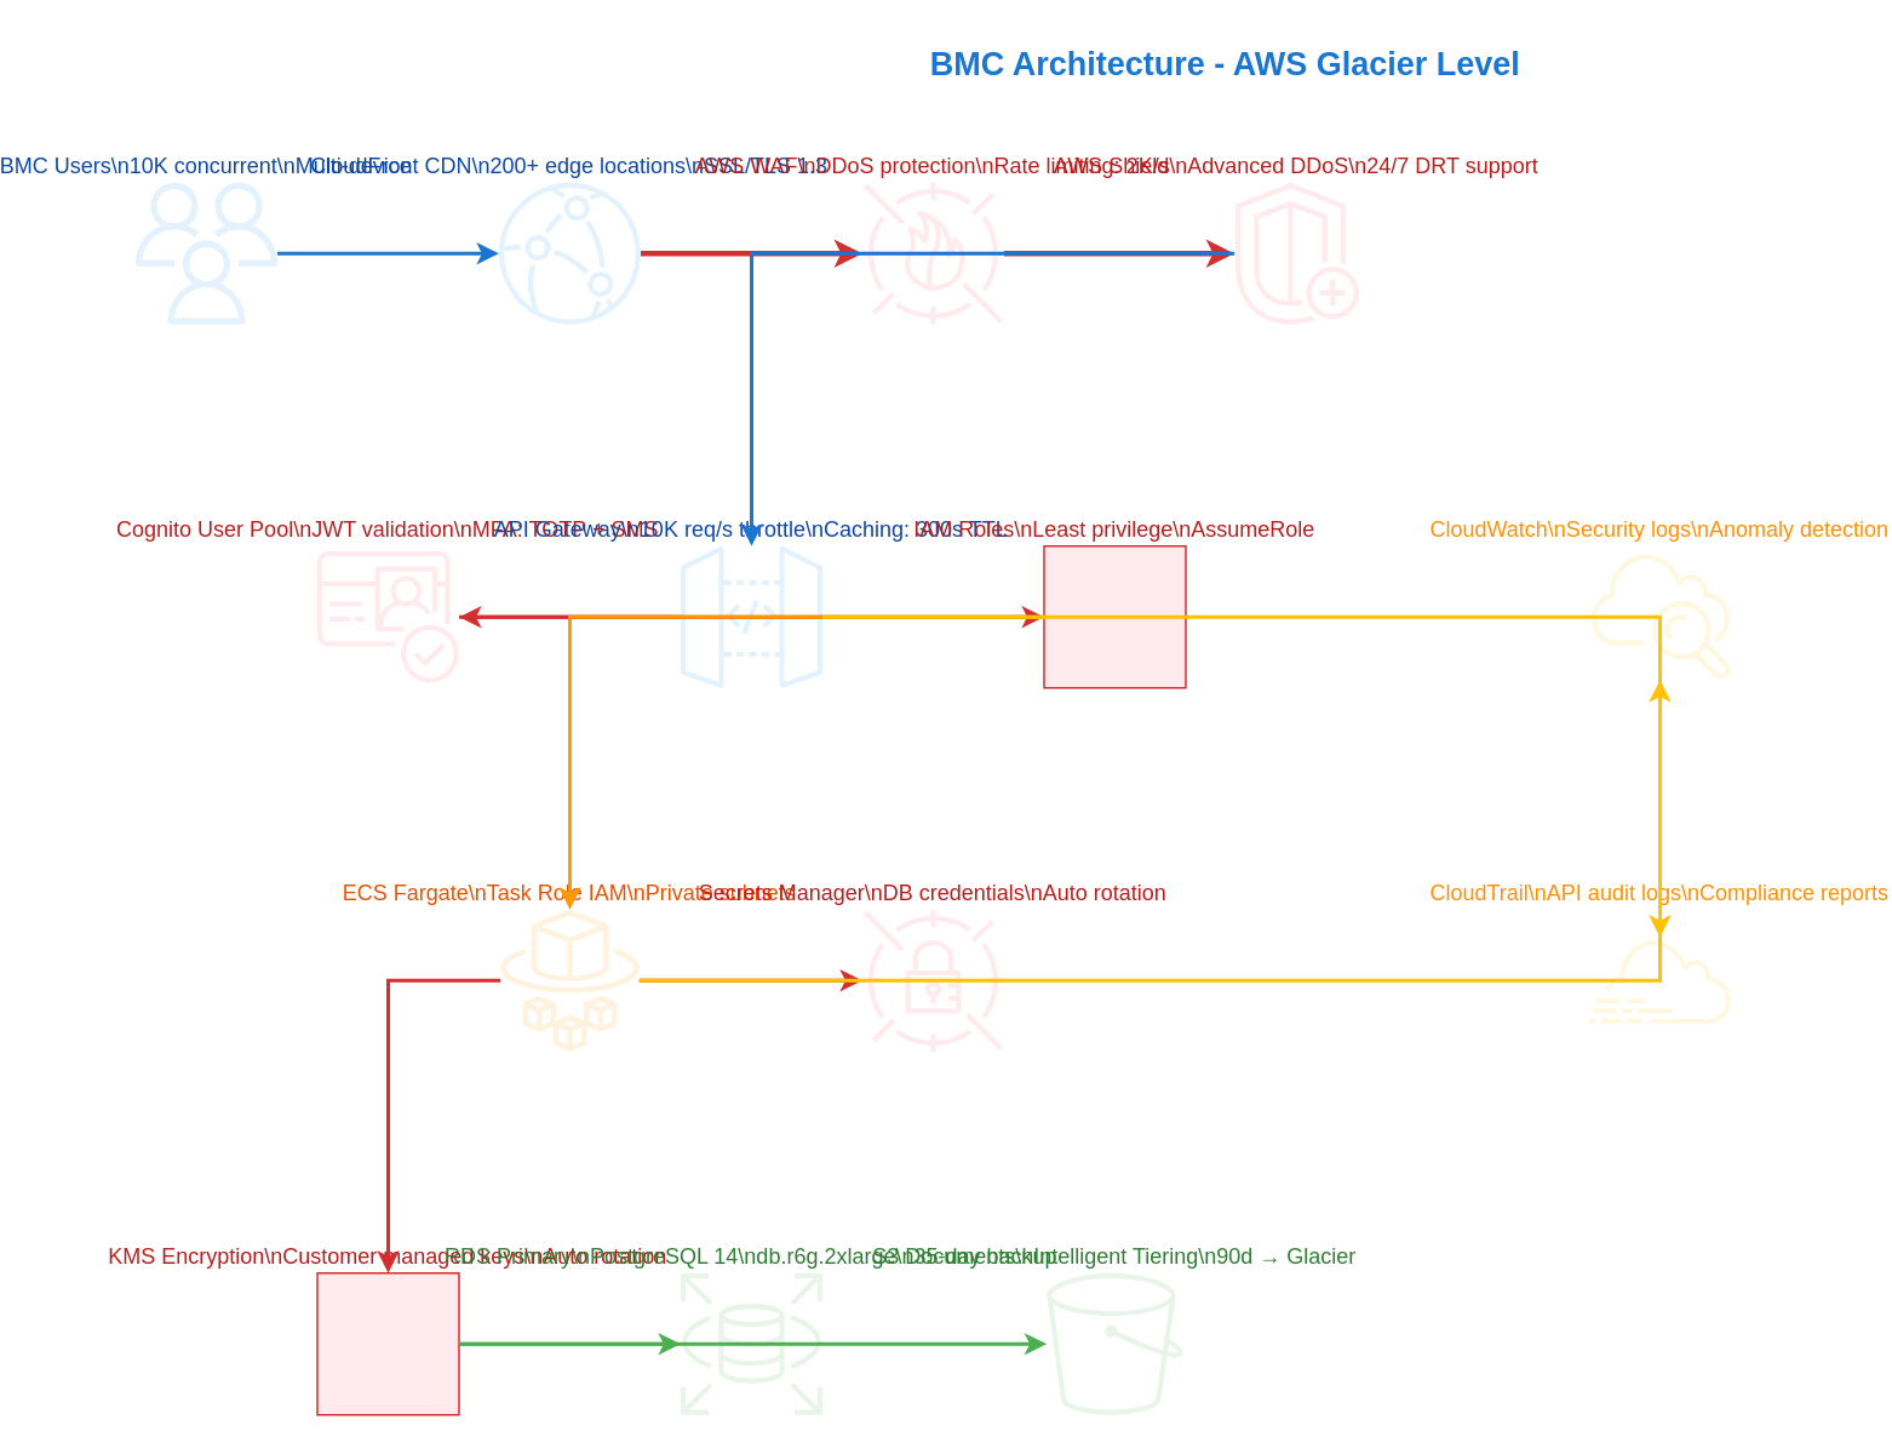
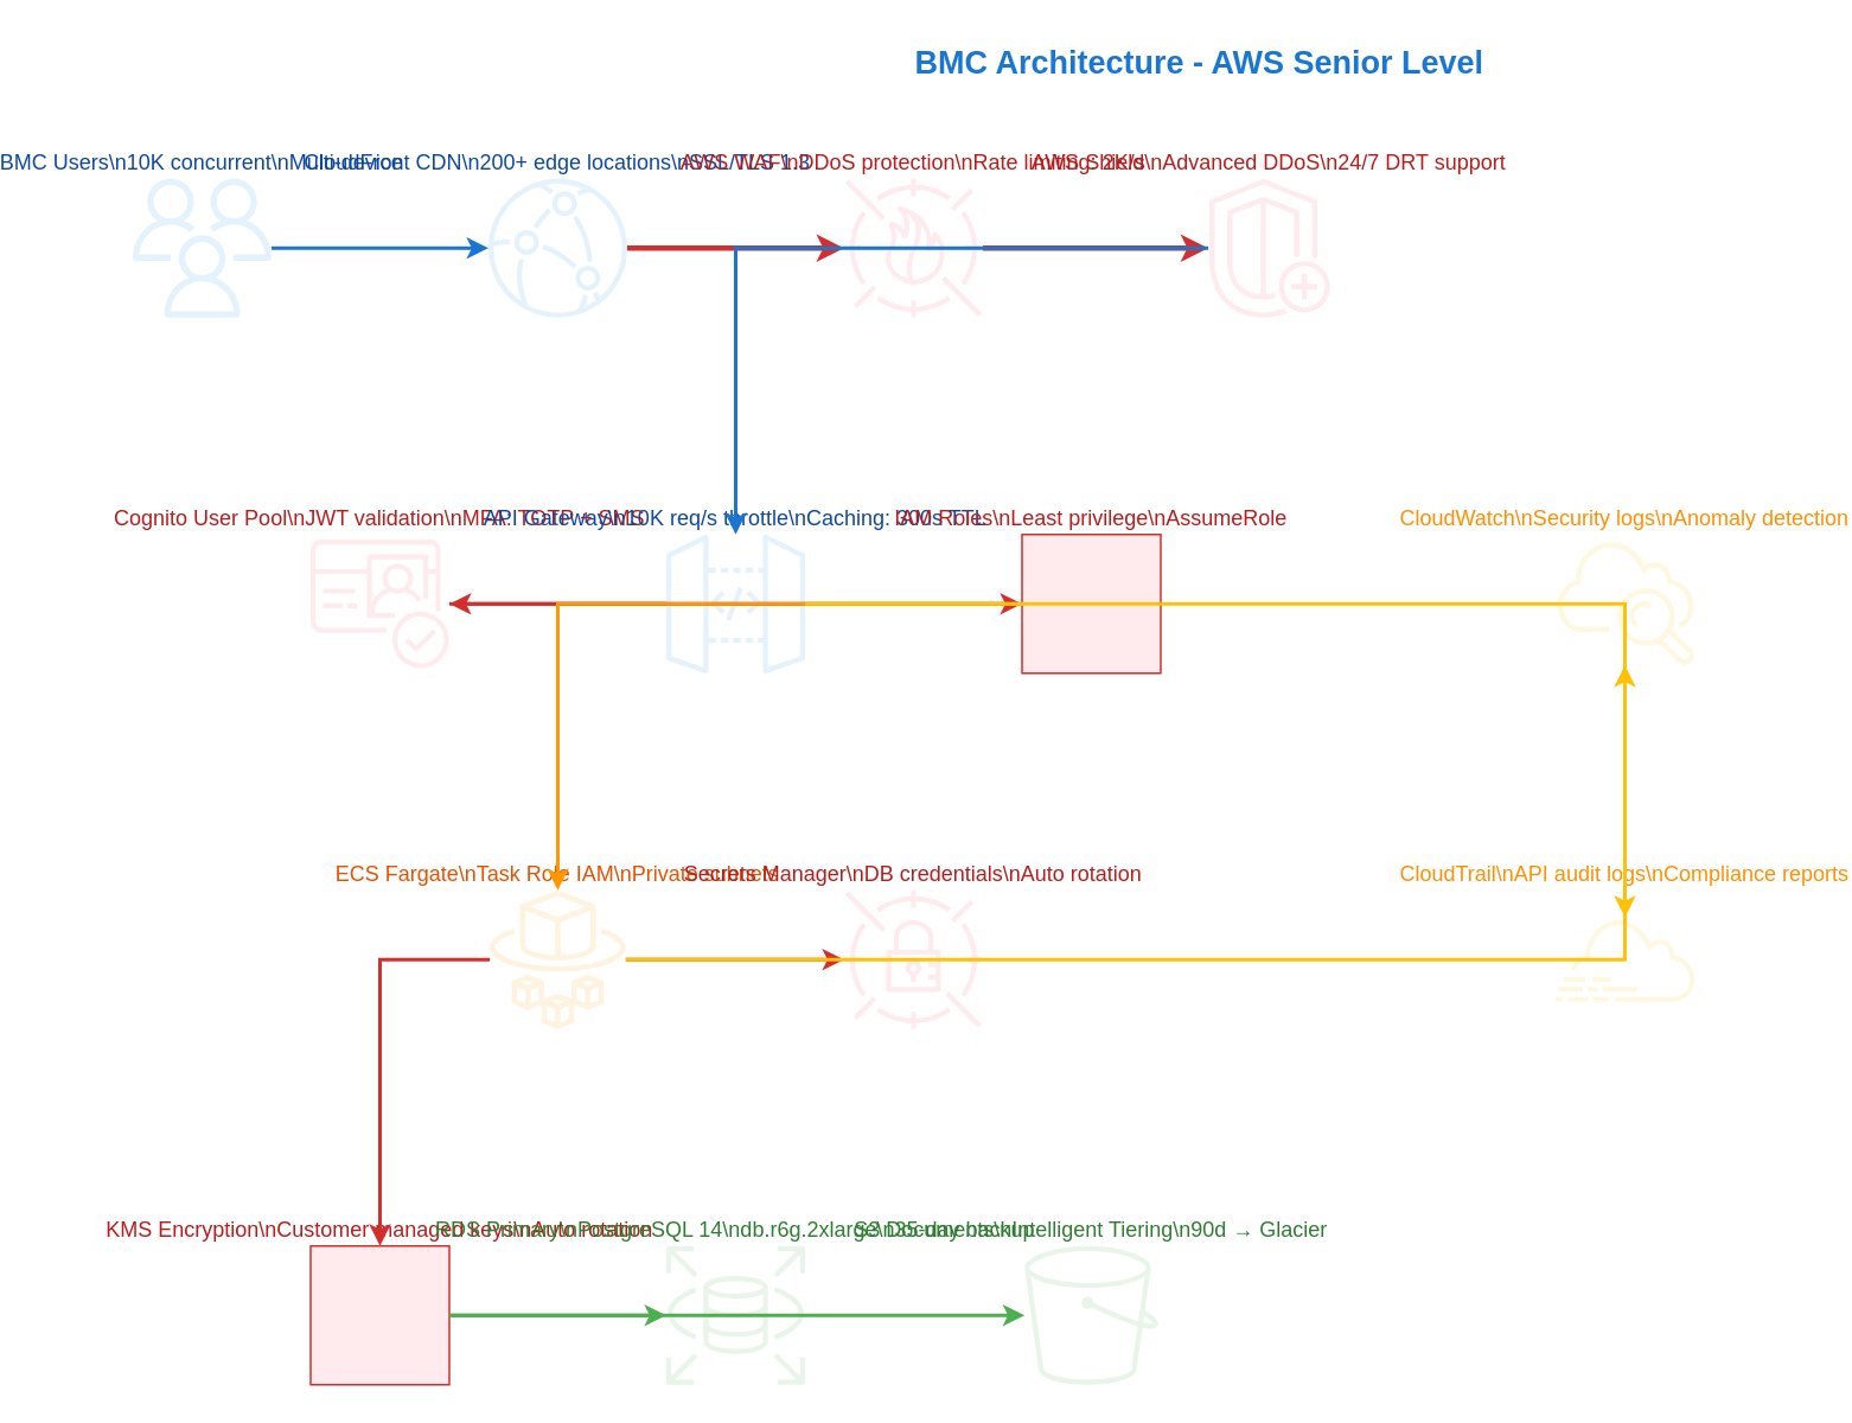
- <mxCell id="2" value="BMC Architecture - AWS Glacier Level" style="text;html=1;strokeColor=none;fillColor=none;align=center;verticalAlign=middle;whiteSpace=wrap;rounded=0;fontSize=18;fontStyle=1;fontColor=#1976D2;" vertex="1" parent="1"><mxGeometry x="320" y="20" width="600" height="30" as="geometry" /></mxCell>
+ <mxCell id="2" value="BMC Architecture - AWS Senior Level" style="text;html=1;strokeColor=none;fillColor=none;align=center;verticalAlign=middle;whiteSpace=wrap;rounded=0;fontSize=18;fontStyle=1;fontColor=#1976D2;" vertex="1" parent="1"><mxGeometry x="320" y="20" width="600" height="30" as="geometry" /></mxCell>
